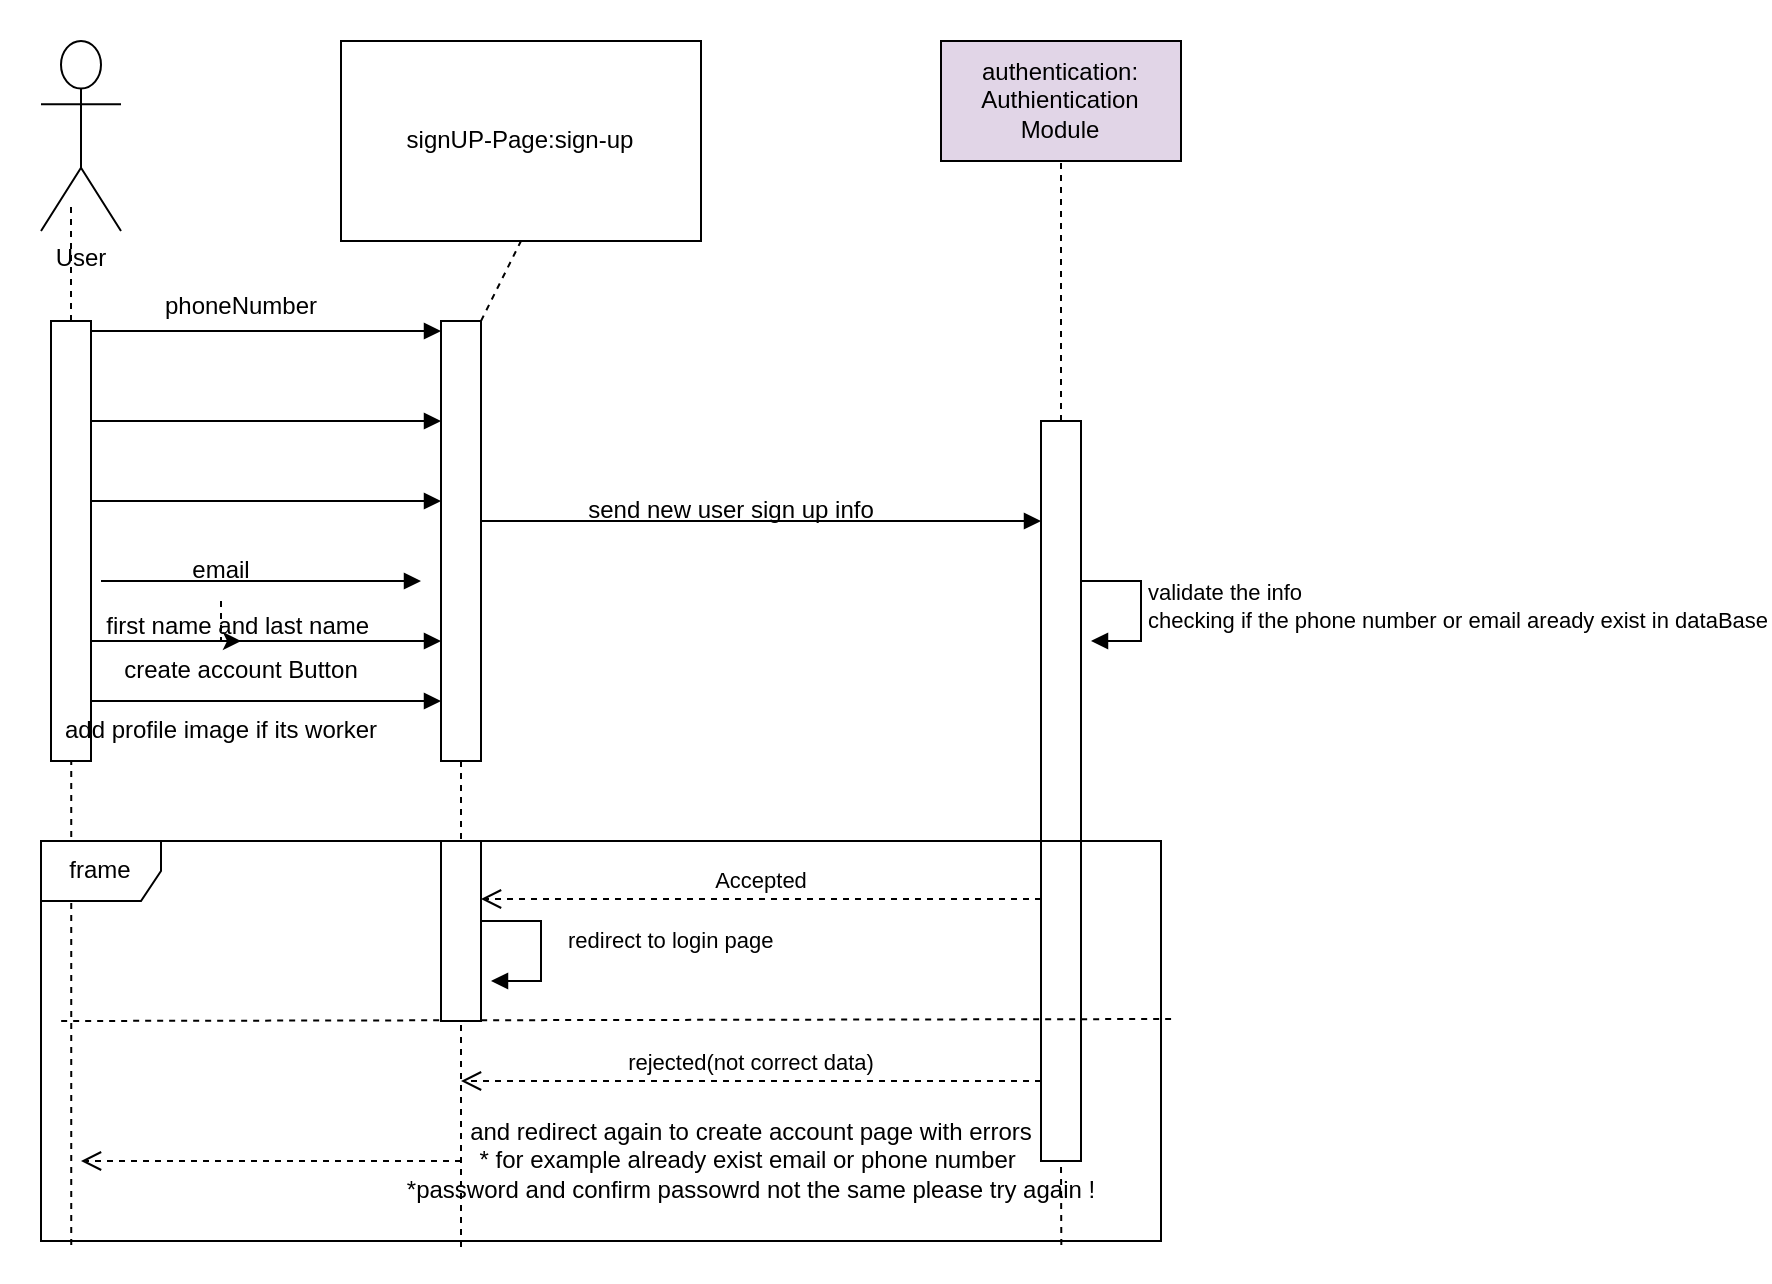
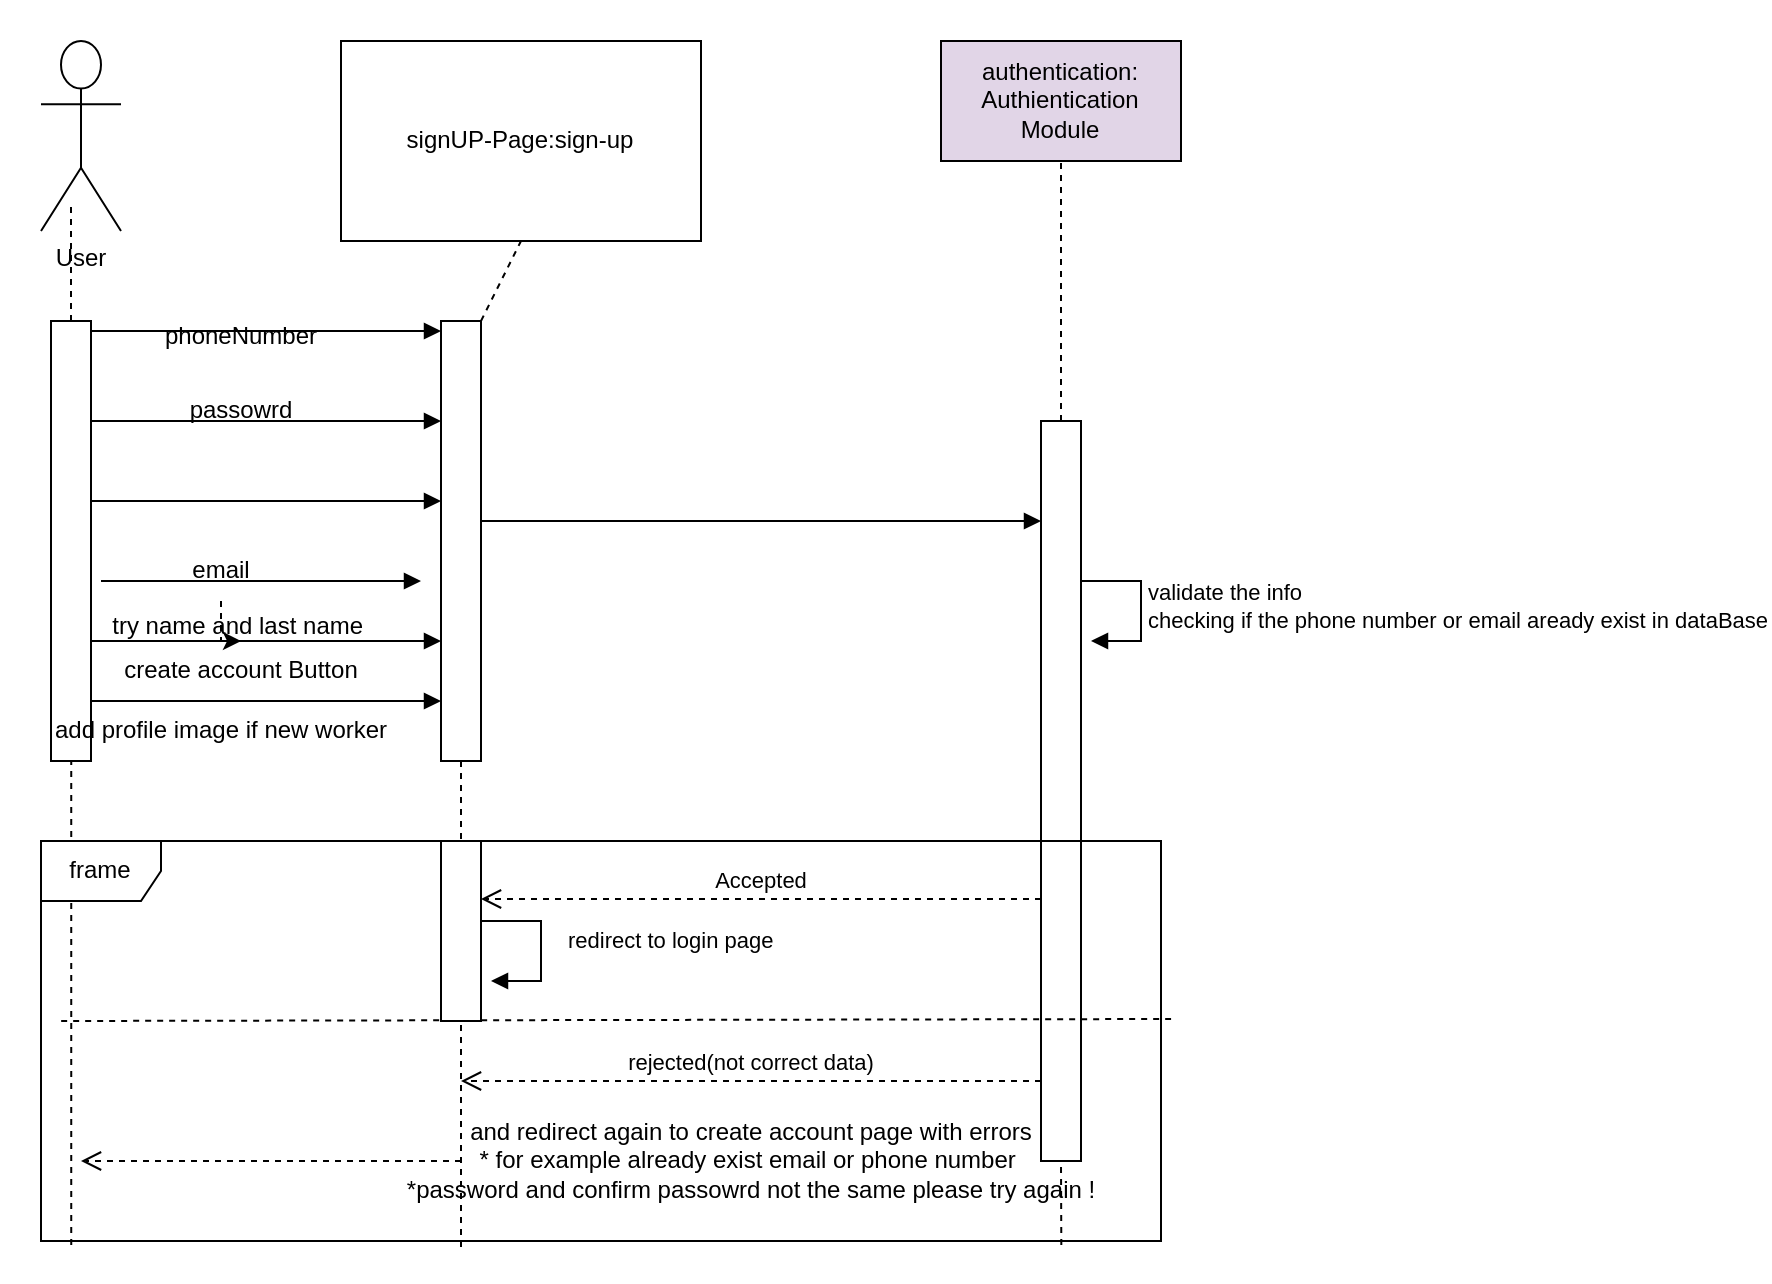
- <mxCell id="13" value="phoneNumber" style="text;html=1;align=center;verticalAlign=middle;resizable=0;points=[];autosize=1;strokeColor=none;fillColor=none;" vertex="1" parent="1"><mxGeometry x="70" y="138" width="100" height="30" as="geometry" /></mxCell>
+ <mxCell id="13" value="phoneNumber" style="text;html=1;align=center;verticalAlign=middle;resizable=0;points=[];autosize=1;strokeColor=none;fillColor=none;" vertex="1" parent="1"><mxGeometry x="70" y="153" width="100" height="30" as="geometry" /></mxCell>
+ <mxCell id="15" value="passowrd" style="text;html=1;align=center;verticalAlign=middle;resizable=0;points=[];autosize=1;strokeColor=none;fillColor=none;" vertex="1" parent="1"><mxGeometry x="85" y="190" width="70" height="30" as="geometry" /></mxCell>
- <mxCell id="20" value="send new user sign up info" style="text;html=1;align=center;verticalAlign=middle;resizable=0;points=[];autosize=1;strokeColor=none;fillColor=none;" vertex="1" parent="1"><mxGeometry x="280" y="240" width="170" height="30" as="geometry" /></mxCell>
- <mxCell id="36" value="first name and last name&amp;nbsp;" style="text;html=1;align=center;verticalAlign=middle;resizable=0;points=[];autosize=1;strokeColor=none;fillColor=none;" vertex="1" parent="1"><mxGeometry x="40" y="298" width="160" height="30" as="geometry" /></mxCell>
+ <mxCell id="36" value="try name and last name&amp;nbsp;" style="text;html=1;align=center;verticalAlign=middle;resizable=0;points=[];autosize=1;strokeColor=none;fillColor=none;" vertex="1" parent="1"><mxGeometry x="40" y="298" width="160" height="30" as="geometry" /></mxCell>
- <mxCell id="37" value="add profile image if its worker" style="text;html=1;align=center;verticalAlign=middle;resizable=0;points=[];autosize=1;strokeColor=none;fillColor=none;" vertex="1" parent="1"><mxGeometry x="20" y="350" width="180" height="30" as="geometry" /></mxCell>
+ <mxCell id="37" value="add profile image if new worker" style="text;html=1;align=center;verticalAlign=middle;resizable=0;points=[];autosize=1;strokeColor=none;fillColor=none;" vertex="1" parent="1"><mxGeometry x="20" y="350" width="180" height="30" as="geometry" /></mxCell>
